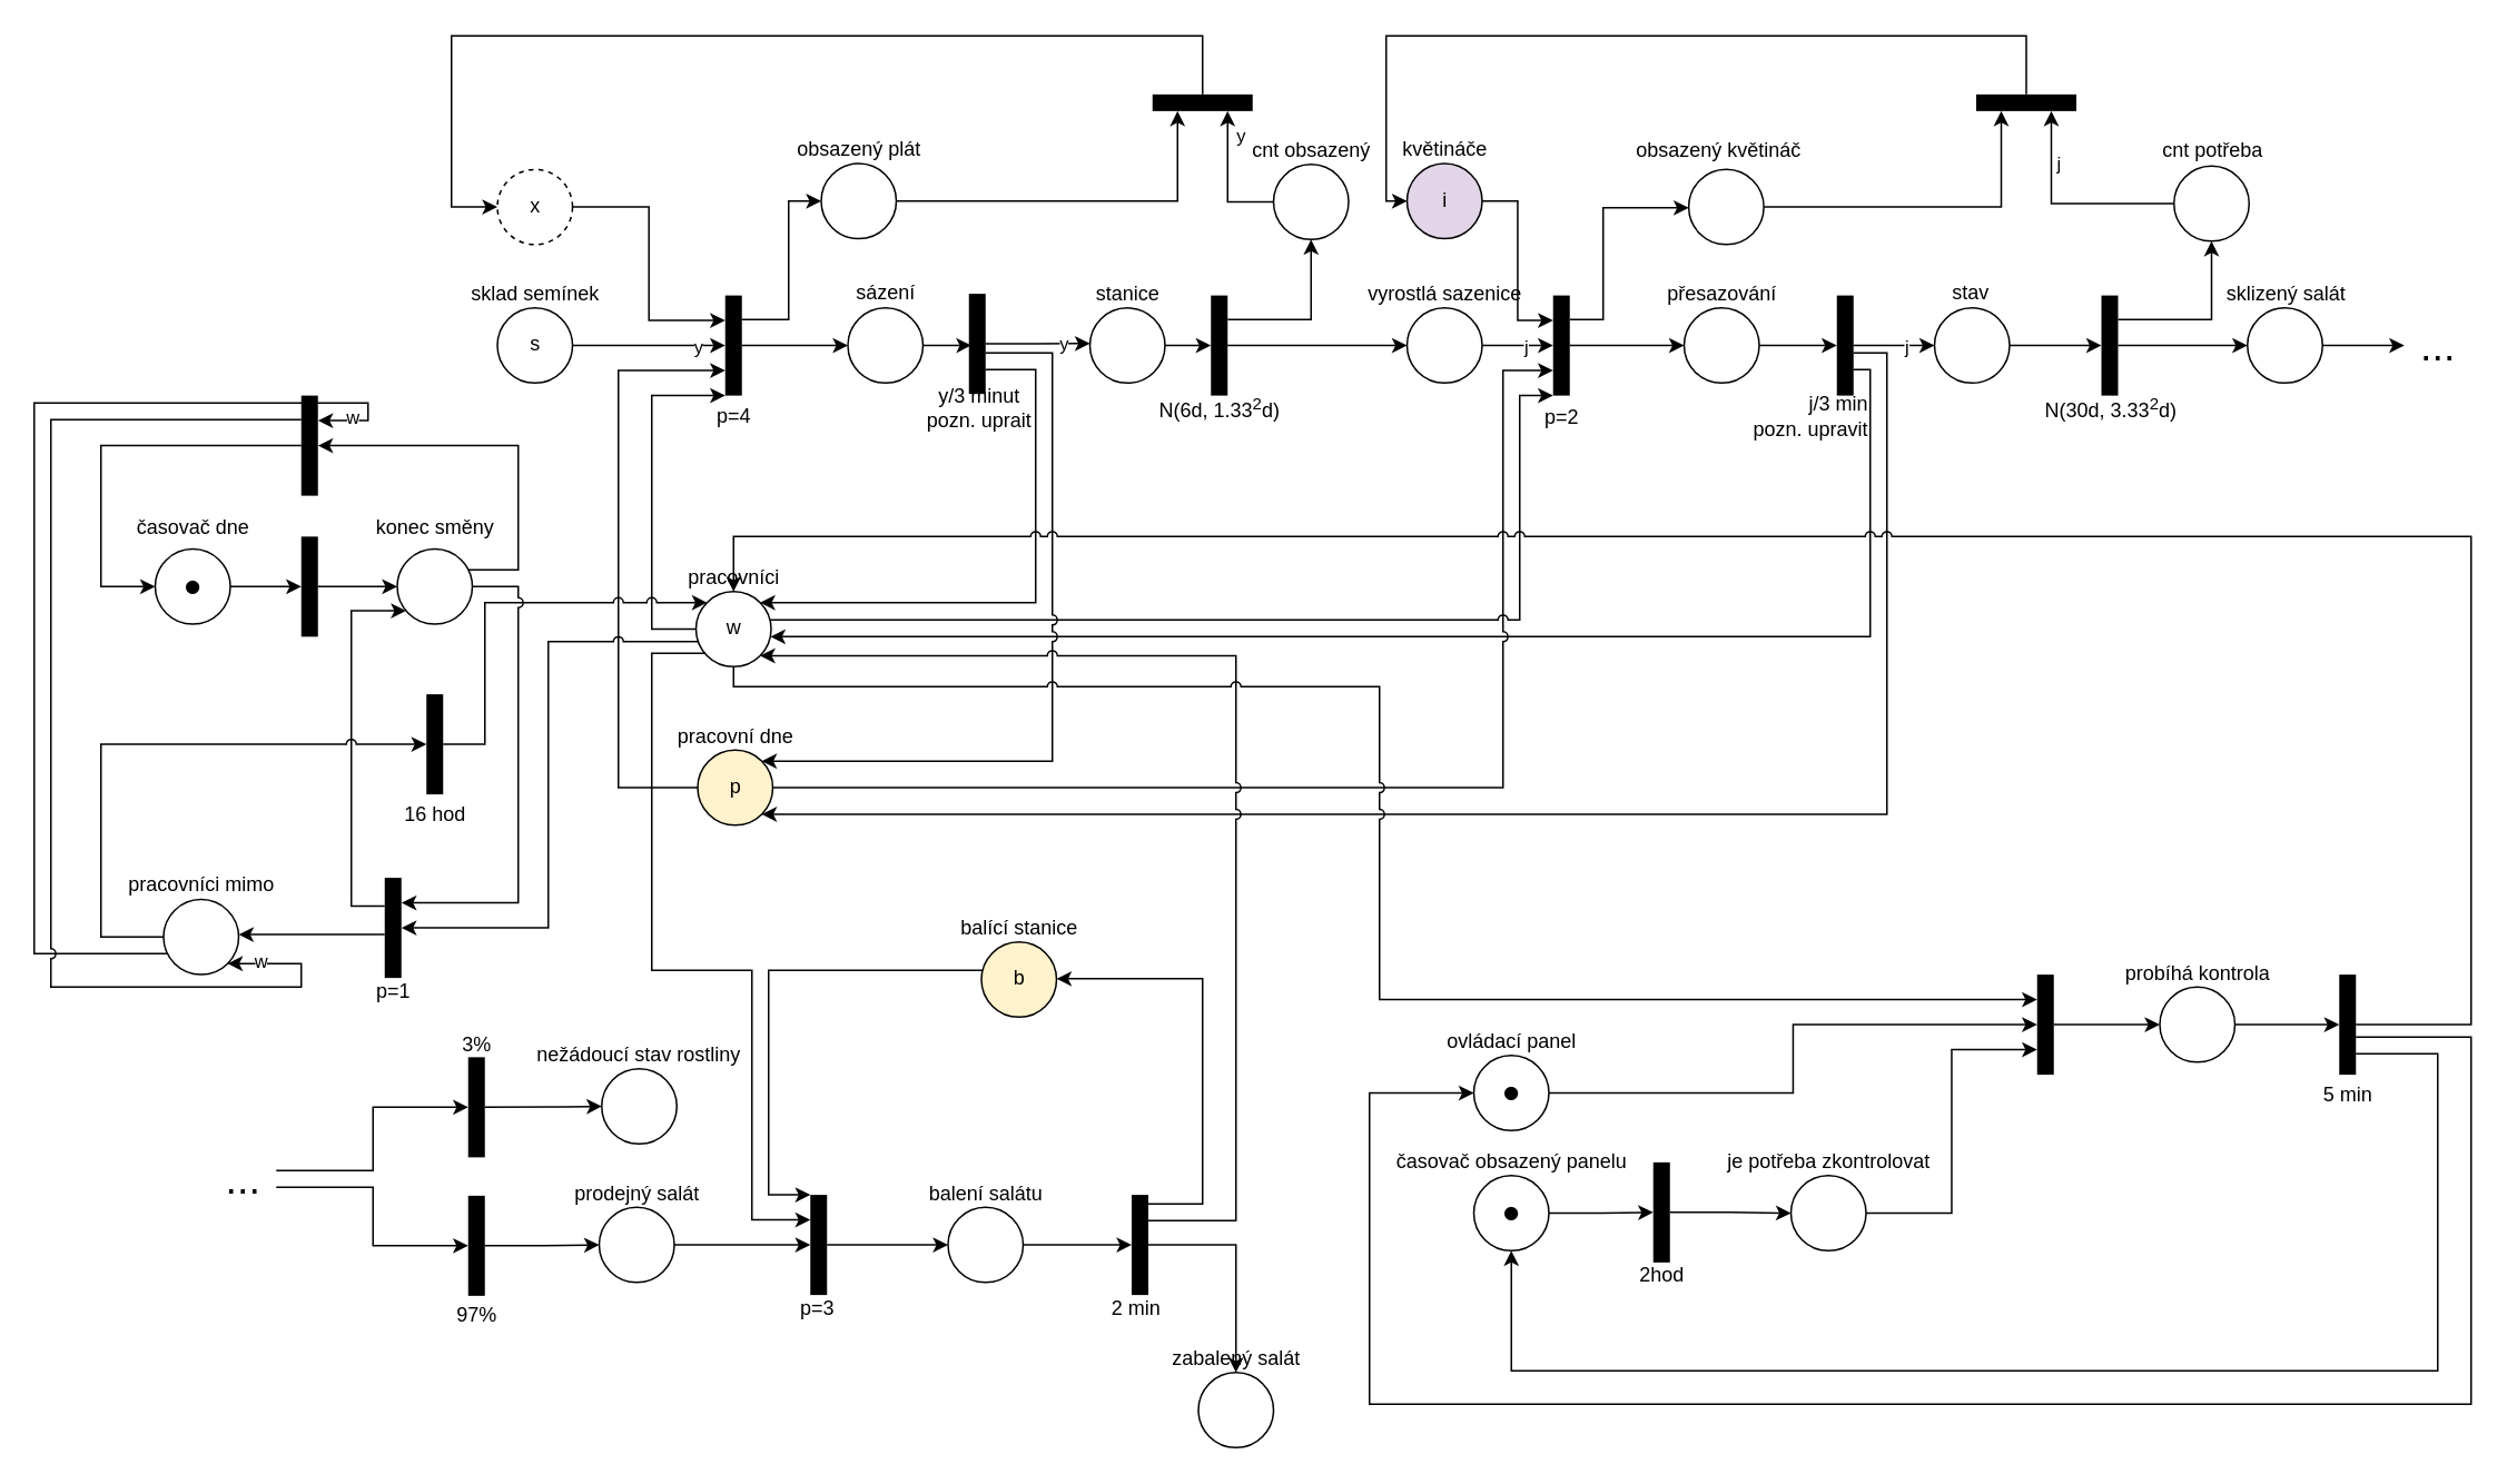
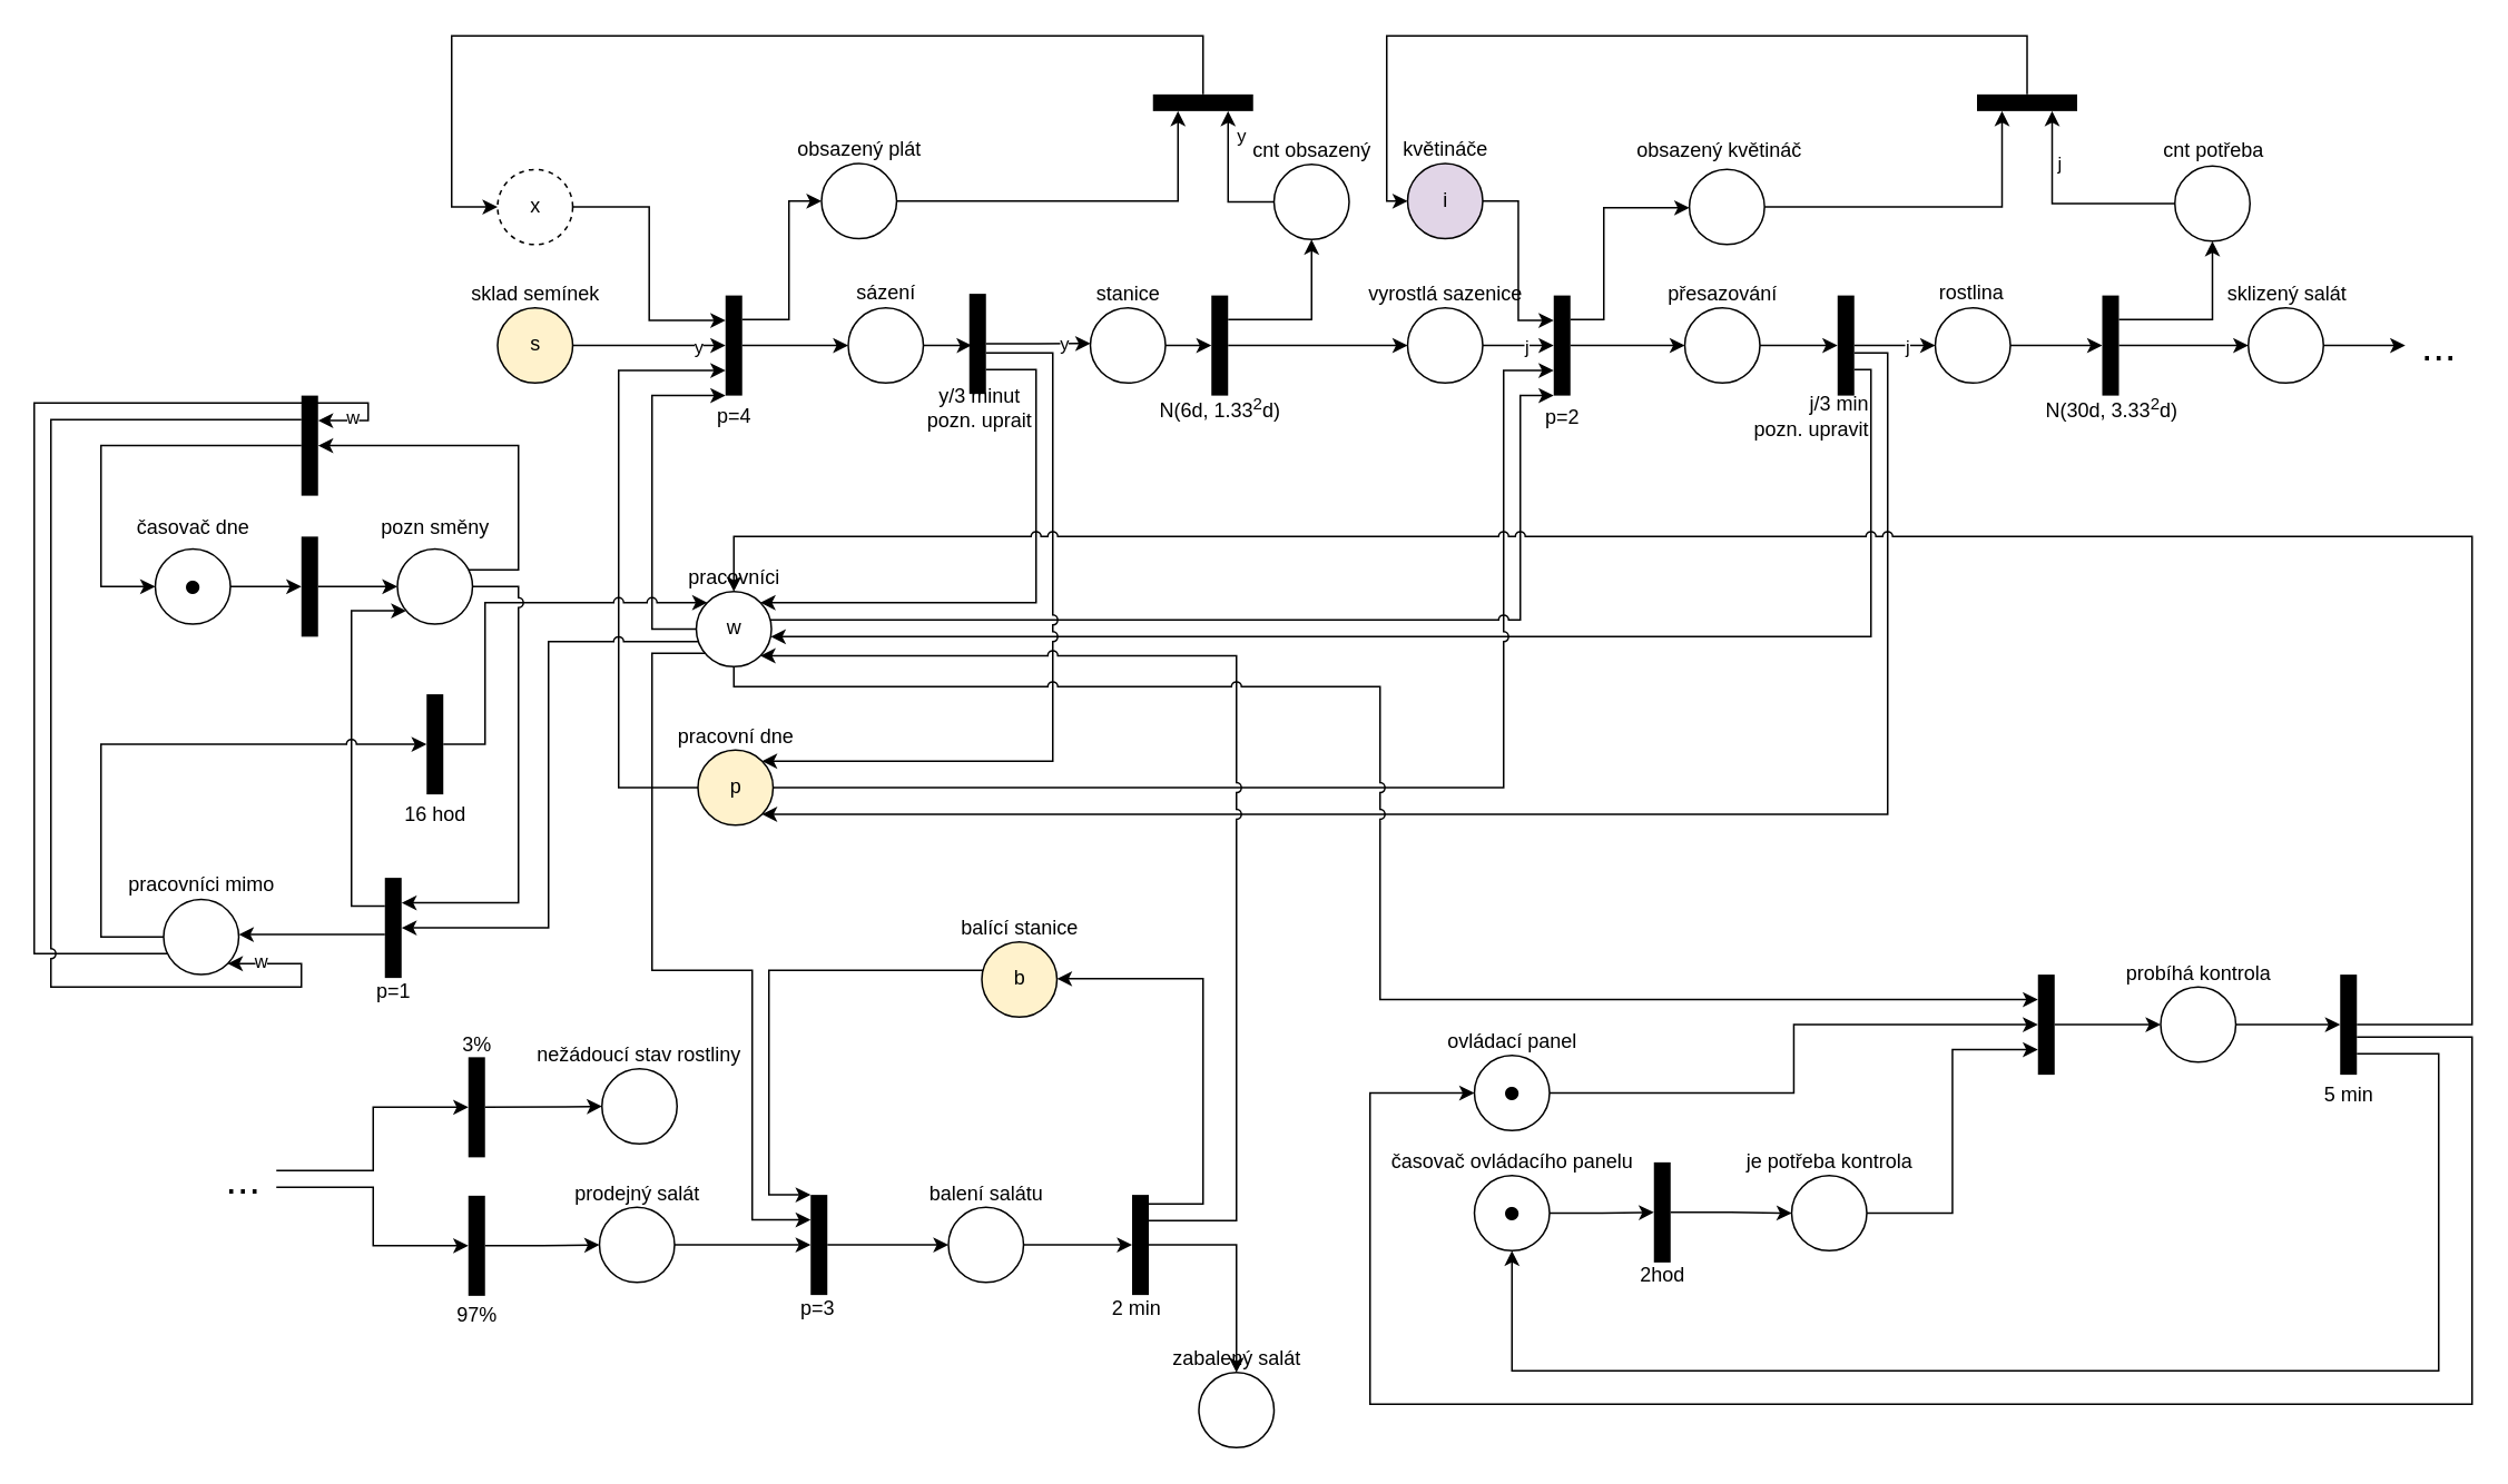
- <mxCell id="64" value="stav" style="text;html=1;align=center;verticalAlign=middle;resizable=0;points=[];autosize=1;strokeColor=none;fillColor=none;" parent="62" vertex="1"><mxGeometry width="60" height="30" as="geometry" /></mxCell>
+ <mxCell id="64" value="rostlina" style="text;html=1;align=center;verticalAlign=middle;resizable=0;points=[];autosize=1;strokeColor=none;fillColor=none;" parent="62" vertex="1"><mxGeometry width="60" height="30" as="geometry" /></mxCell>
- <mxCell id="22" value="s" style="ellipse;whiteSpace=wrap;html=1;aspect=fixed;" parent="21" vertex="1"><mxGeometry x="42.5" y="23" width="45" height="45" as="geometry" /></mxCell>
+ <mxCell id="22" value="s" style="ellipse;whiteSpace=wrap;html=1;aspect=fixed;fillColor=#fff2cc;" parent="21" vertex="1"><mxGeometry x="42.5" y="23" width="45" height="45" as="geometry" /></mxCell>
- <mxCell id="162" value="konec směny" style="text;html=1;align=center;verticalAlign=middle;resizable=0;points=[];autosize=1;strokeColor=none;fillColor=none;" parent="161" vertex="1"><mxGeometry x="-5" width="90" height="30" as="geometry" /></mxCell>
+ <mxCell id="162" value="pozn směny" style="text;html=1;align=center;verticalAlign=middle;resizable=0;points=[];autosize=1;strokeColor=none;fillColor=none;" parent="161" vertex="1"><mxGeometry x="-5" width="90" height="30" as="geometry" /></mxCell>
- <mxCell id="175" value="časovač obsazený panelu" style="text;html=1;align=center;verticalAlign=middle;resizable=0;points=[];autosize=1;strokeColor=none;fillColor=none;" parent="173" vertex="1"><mxGeometry x="-60" width="170" height="30" as="geometry" /></mxCell>
+ <mxCell id="175" value="časovač ovládacího panelu" style="text;html=1;align=center;verticalAlign=middle;resizable=0;points=[];autosize=1;strokeColor=none;fillColor=none;" parent="173" vertex="1"><mxGeometry x="-60" width="170" height="30" as="geometry" /></mxCell>
- <mxCell id="187" value="je potřeba zkontrolovat" style="text;html=1;align=center;verticalAlign=middle;resizable=0;points=[];autosize=1;strokeColor=none;fillColor=none;" parent="185" vertex="1"><mxGeometry x="-45" width="140" height="30" as="geometry" /></mxCell>
+ <mxCell id="187" value="je potřeba kontrola" style="text;html=1;align=center;verticalAlign=middle;resizable=0;points=[];autosize=1;strokeColor=none;fillColor=none;" parent="185" vertex="1"><mxGeometry x="-45" width="140" height="30" as="geometry" /></mxCell>
